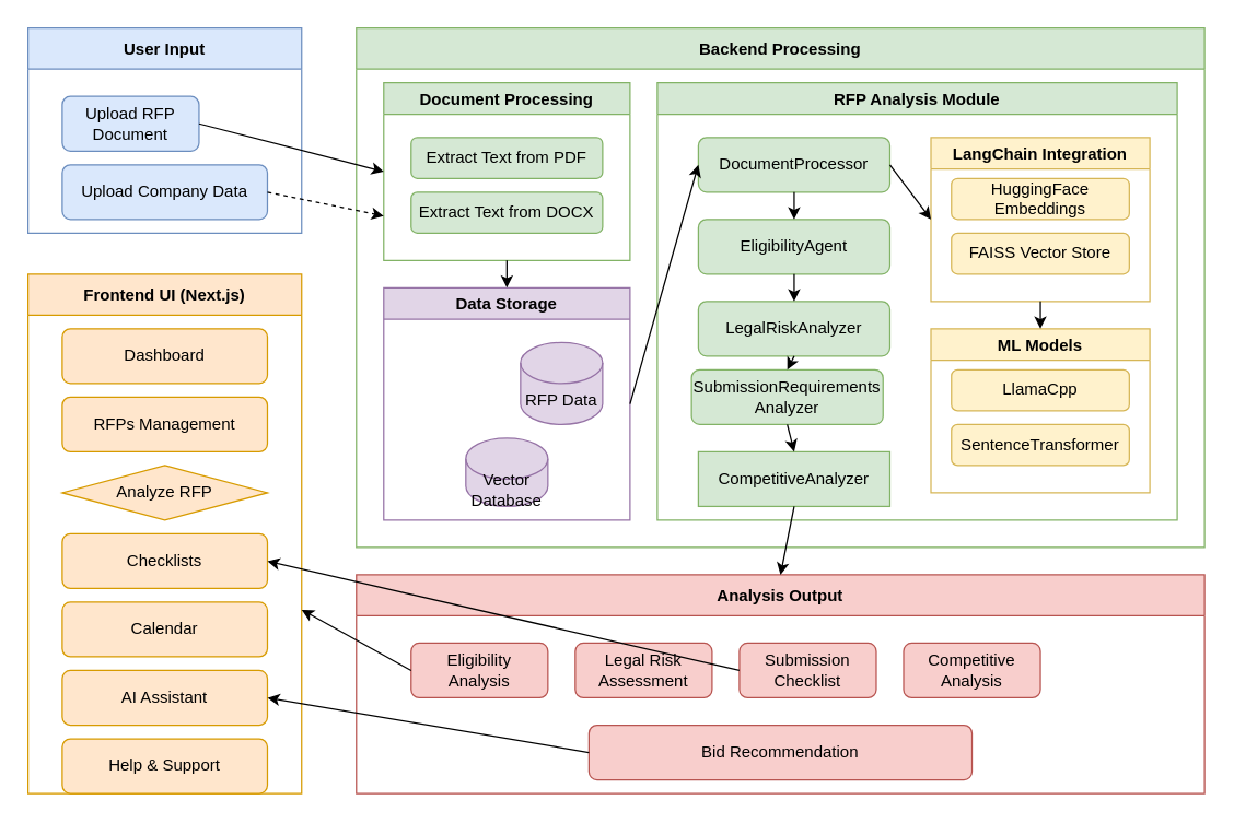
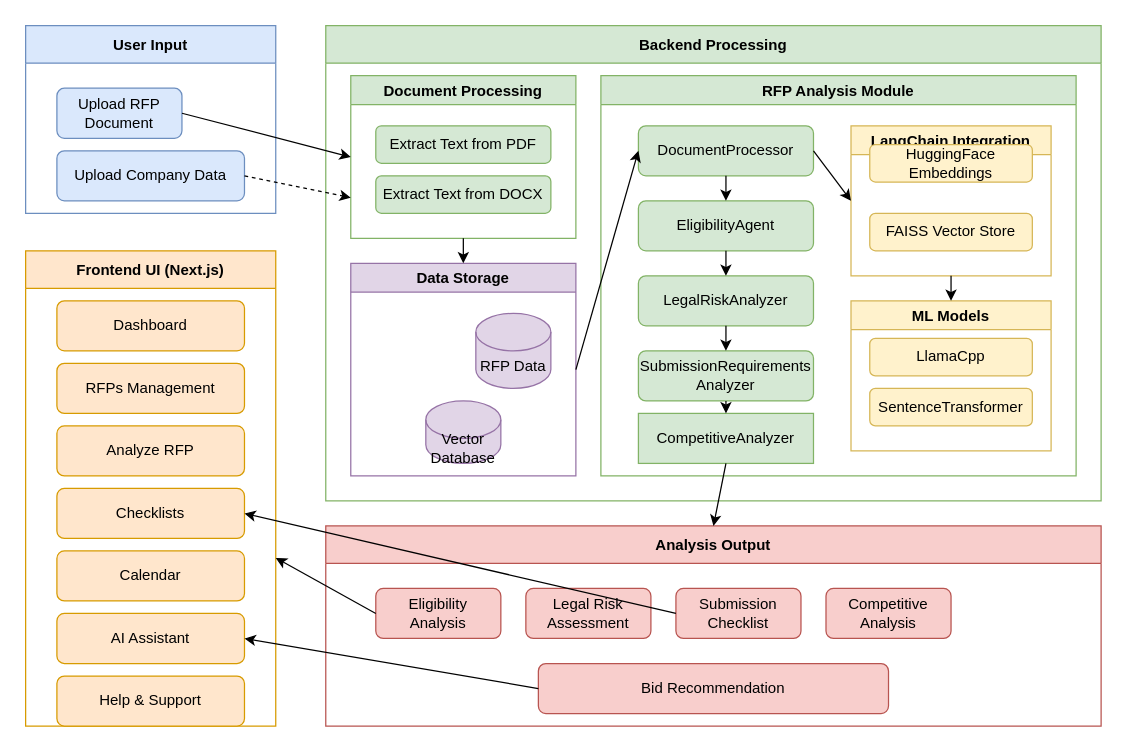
- <mxCell id="16" value="HuggingFace Embeddings" style="rounded=1;whiteSpace=wrap;html=1;fontSize=12;glass=0;strokeWidth=1;shadow=0;fillColor=#fff2cc;strokeColor=#d6b656;" vertex="1" parent="15"><mxGeometry x="15" y="30" width="130" height="30" as="geometry" /></mxCell>
+ <mxCell id="16" value="HuggingFace Embeddings" style="rounded=1;whiteSpace=wrap;html=1;fontSize=12;glass=0;strokeWidth=1;shadow=0;fillColor=#fff2cc;strokeColor=#d6b656;" vertex="1" parent="15"><mxGeometry x="15" y="15" width="130" height="30" as="geometry" /></mxCell>
- <mxCell id="13" value="SubmissionRequirements&#10;Analyzer" style="rounded=1;whiteSpace=wrap;html=1;fontSize=12;glass=0;strokeWidth=1;shadow=0;fillColor=#d5e8d4;strokeColor=#82b366;" vertex="1" parent="9"><mxGeometry x="25" y="210" width="140" height="40" as="geometry" /></mxCell>
+ <mxCell id="13" value="SubmissionRequirements&#10;Analyzer" style="rounded=1;whiteSpace=wrap;html=1;fontSize=12;glass=0;strokeWidth=1;shadow=0;fillColor=#d5e8d4;strokeColor=#82b366;" vertex="1" parent="9"><mxGeometry x="30" y="220" width="140" height="40" as="geometry" /></mxCell>
- <mxCell id="27" value="Analyze RFP" style="rhombus;whiteSpace=wrap;html=1;fontSize=12;glass=0;strokeWidth=1;shadow=0;fillColor=#ffe6cc;strokeColor=#d79b00;" vertex="1" parent="1"><mxGeometry x="45" y="340" width="150" height="40" as="geometry" /></mxCell>
+ <mxCell id="27" value="Analyze RFP" style="rounded=1;whiteSpace=wrap;html=1;fontSize=12;glass=0;strokeWidth=1;shadow=0;fillColor=#ffe6cc;strokeColor=#d79b00;" vertex="1" parent="1"><mxGeometry x="45" y="340" width="150" height="40" as="geometry" /></mxCell>
